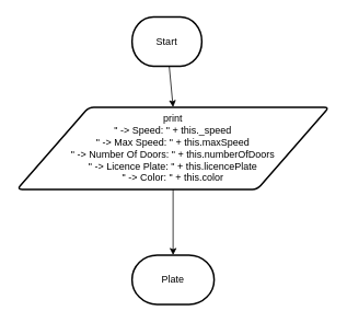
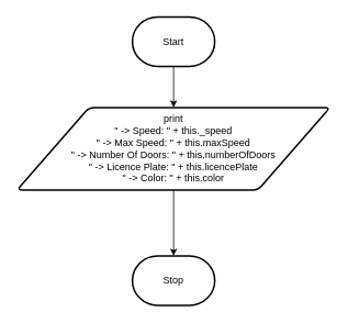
- <mxCell id="3" value="Start" style="strokeWidth=2;html=1;shape=mxgraph.flowchart.terminator;whiteSpace=wrap;" vertex="1" parent="1"><mxGeometry x="160" y="20" width="85" height="60" as="geometry" /></mxCell>
+ <mxCell id="3" value="Start" style="strokeWidth=2;html=1;shape=mxgraph.flowchart.terminator;whiteSpace=wrap;" vertex="1" parent="1"><mxGeometry x="160" y="20" width="100" height="60" as="geometry" /></mxCell>
- <mxCell id="6" value="Plate" style="strokeWidth=2;html=1;shape=mxgraph.flowchart.terminator;whiteSpace=wrap;" vertex="1" parent="1"><mxGeometry x="160" y="310" width="100" height="60" as="geometry" /></mxCell>
+ <mxCell id="6" value="Stop" style="strokeWidth=2;html=1;shape=mxgraph.flowchart.terminator;whiteSpace=wrap;" vertex="1" parent="1"><mxGeometry x="160" y="310" width="100" height="60" as="geometry" /></mxCell>
